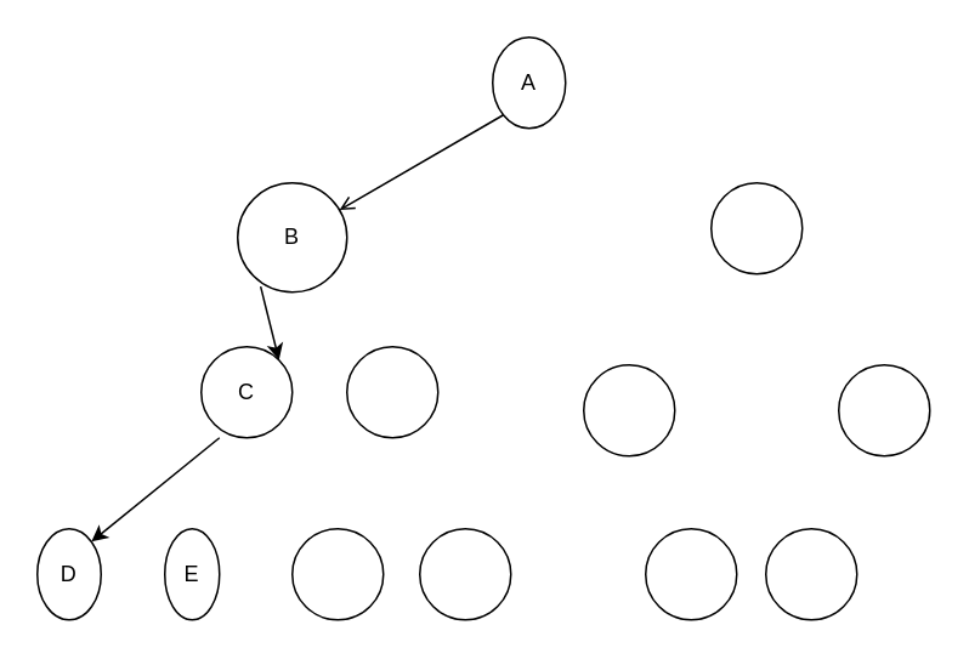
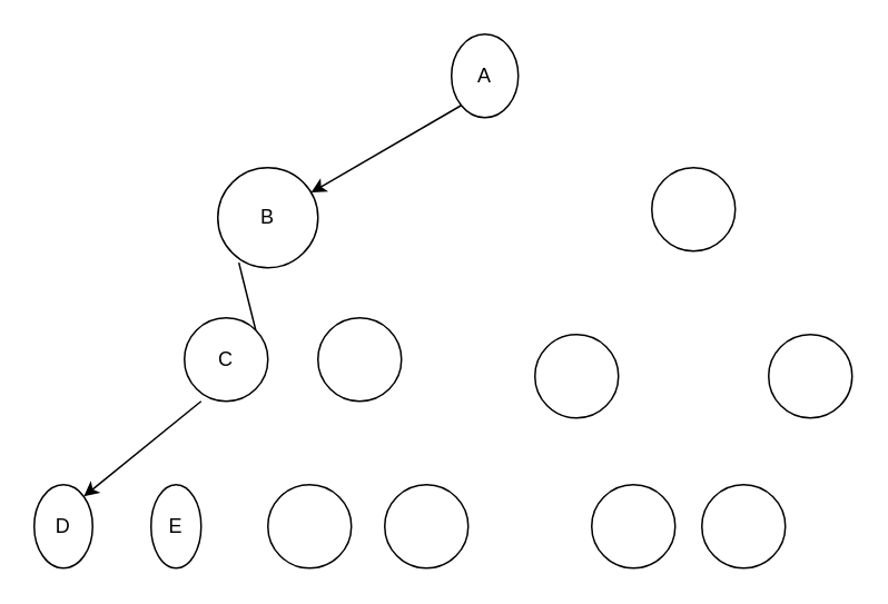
- <mxCell id="15" value="" style="endArrow=open;html=1;exitX=0;exitY=1;exitDx=0;exitDy=0;" edge="1" parent="1" source="2" target="3"><mxGeometry width="50" height="50" relative="1" as="geometry"><mxPoint x="220" y="120" as="sourcePoint" /><mxPoint x="200" y="40" as="targetPoint" /></mxGeometry></mxCell>
+ <mxCell id="15" value="" style="endArrow=classic;html=1;exitX=0;exitY=1;exitDx=0;exitDy=0;" edge="1" parent="1" source="2" target="3"><mxGeometry width="50" height="50" relative="1" as="geometry"><mxPoint x="220" y="120" as="sourcePoint" /><mxPoint x="200" y="40" as="targetPoint" /></mxGeometry></mxCell>
- <mxCell id="16" value="" style="endArrow=classic;html=1;entryX=0;entryY=0;entryDx=0;entryDy=0;exitX=0.21;exitY=0.949;exitDx=0;exitDy=0;exitPerimeter=0;" edge="1" parent="1" source="3" target="4"><mxGeometry width="50" height="50" relative="1" as="geometry"><mxPoint x="180" y="150" as="sourcePoint" /><mxPoint x="126.259" y="182.281" as="targetPoint" /></mxGeometry></mxCell>
+ <mxCell id="16" value="" style="endArrow=none;html=1;entryX=0;entryY=0;entryDx=0;entryDy=0;exitX=0.21;exitY=0.949;exitDx=0;exitDy=0;exitPerimeter=0;" edge="1" parent="1" source="3" target="4"><mxGeometry width="50" height="50" relative="1" as="geometry"><mxPoint x="180" y="150" as="sourcePoint" /><mxPoint x="126.259" y="182.281" as="targetPoint" /></mxGeometry></mxCell>
